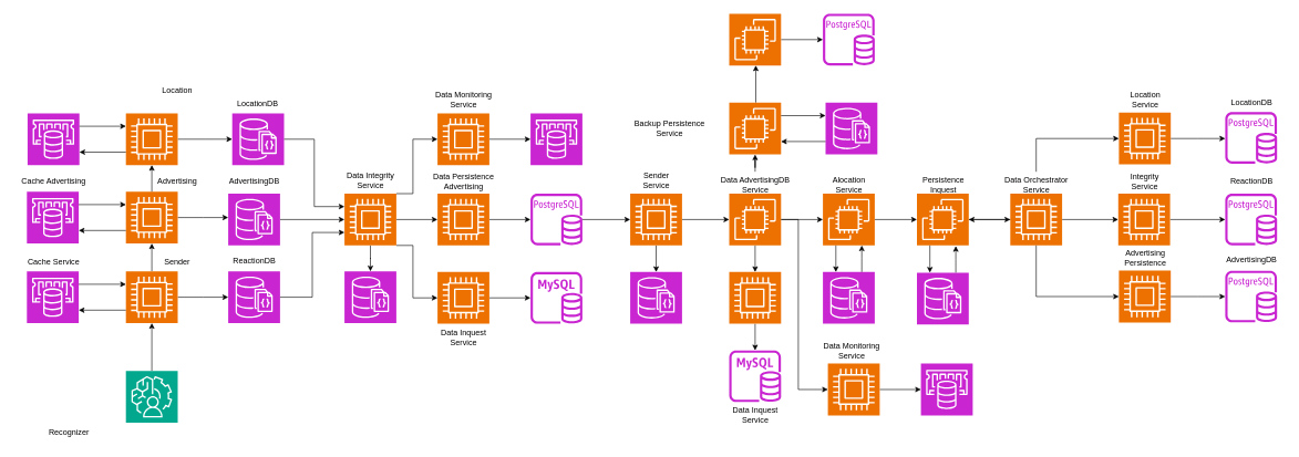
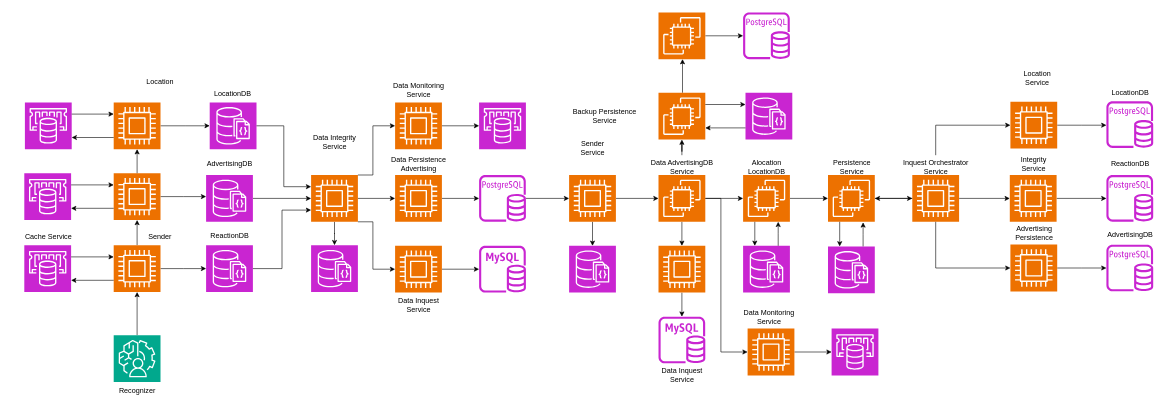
- <mxCell id="13" value="Location&lt;div&gt;Service&lt;/div&gt;" style="text;html=1;align=center;verticalAlign=middle;resizable=0;points=[];autosize=1;strokeColor=none;fillColor=none;" parent="1" vertex="1"><mxGeometry x="1687.5" y="129" width="70" height="40" as="geometry" /></mxCell>
+ <mxCell id="13" value="Location&lt;div&gt;Service&lt;/div&gt;" style="text;html=1;align=center;verticalAlign=middle;resizable=0;points=[];autosize=1;strokeColor=none;fillColor=none;" parent="1" vertex="1"><mxGeometry x="1692.5" y="109" width="70" height="40" as="geometry" /></mxCell>
- <mxCell id="35" value="Data Integrity&lt;div&gt;Service&lt;/div&gt;" style="text;html=1;align=center;verticalAlign=middle;resizable=0;points=[];autosize=1;strokeColor=none;fillColor=none;" parent="1" vertex="1"><mxGeometry x="512" y="251" width="90" height="40" as="geometry" /></mxCell>
+ <mxCell id="35" value="Data Integrity&lt;div&gt;Service&lt;/div&gt;" style="text;html=1;align=center;verticalAlign=middle;resizable=0;points=[];autosize=1;strokeColor=none;fillColor=none;" parent="1" vertex="1"><mxGeometry x="512" y="216" width="90" height="40" as="geometry" /></mxCell>
- <mxCell id="47" value="Sender&lt;div&gt;Service&lt;/div&gt;" style="text;html=1;align=center;verticalAlign=middle;resizable=0;points=[];autosize=1;strokeColor=none;fillColor=none;" parent="1" vertex="1"><mxGeometry x="957" y="251" width="60" height="40" as="geometry" /></mxCell>
+ <mxCell id="47" value="Sender&lt;div&gt;Service&lt;/div&gt;" style="text;html=1;align=center;verticalAlign=middle;resizable=0;points=[];autosize=1;strokeColor=none;fillColor=none;" parent="1" vertex="1"><mxGeometry x="957" y="226" width="60" height="40" as="geometry" /></mxCell>
- <mxCell id="103" value="Cache Advertising" style="text;html=1;align=center;verticalAlign=middle;resizable=0;points=[];autosize=1;strokeColor=none;fillColor=none;" vertex="1" parent="1"><mxGeometry x="20" y="258" width="120" height="30" as="geometry" /></mxCell>
- <mxCell id="27" value="Advertising" style="text;html=1;align=center;verticalAlign=middle;resizable=0;points=[];autosize=1;strokeColor=none;fillColor=none;" parent="1" vertex="1"><mxGeometry x="226" y="258" width="80" height="30" as="geometry" /></mxCell>
- <mxCell id="48" value="Alocation&lt;div&gt;Service&lt;/div&gt;" style="text;html=1;align=center;verticalAlign=middle;resizable=0;points=[];autosize=1;strokeColor=none;fillColor=none;" parent="1" vertex="1"><mxGeometry x="1242" y="258" width="70" height="40" as="geometry" /></mxCell>
+ <mxCell id="48" value="Alocation&lt;div&gt;LocationDB&lt;/div&gt;" style="text;html=1;align=center;verticalAlign=middle;resizable=0;points=[];autosize=1;strokeColor=none;fillColor=none;" parent="1" vertex="1"><mxGeometry x="1242" y="258" width="70" height="40" as="geometry" /></mxCell>
- <mxCell id="82" value="Persistence&lt;div&gt;Inquest&lt;/div&gt;" style="text;html=1;align=center;verticalAlign=middle;resizable=0;points=[];autosize=1;strokeColor=none;fillColor=none;" vertex="1" parent="1"><mxGeometry x="1373.5" y="258" width="90" height="40" as="geometry" /></mxCell>
+ <mxCell id="82" value="Persistence&lt;div&gt;Service&lt;/div&gt;" style="text;html=1;align=center;verticalAlign=middle;resizable=0;points=[];autosize=1;strokeColor=none;fillColor=none;" vertex="1" parent="1"><mxGeometry x="1373.5" y="258" width="90" height="40" as="geometry" /></mxCell>
- <mxCell id="88" value="Data Orchestrator&lt;div&gt;Service&lt;/div&gt;" style="text;html=1;align=center;verticalAlign=middle;resizable=0;points=[];autosize=1;strokeColor=none;fillColor=none;" vertex="1" parent="1"><mxGeometry x="1499" y="258" width="120" height="40" as="geometry" /></mxCell>
+ <mxCell id="88" value="Inquest Orchestrator&lt;div&gt;Service&lt;/div&gt;" style="text;html=1;align=center;verticalAlign=middle;resizable=0;points=[];autosize=1;strokeColor=none;fillColor=none;" vertex="1" parent="1"><mxGeometry x="1499" y="258" width="120" height="40" as="geometry" /></mxCell>
- <mxCell id="4" value="Recognizer" style="text;html=1;align=center;verticalAlign=middle;resizable=0;points=[];autosize=1;strokeColor=none;fillColor=none;" parent="1" vertex="1"><mxGeometry x="63" y="636" width="80" height="30" as="geometry" /></mxCell>
+ <mxCell id="4" value="Recognizer" style="text;html=1;align=center;verticalAlign=middle;resizable=0;points=[];autosize=1;strokeColor=none;fillColor=none;" parent="1" vertex="1"><mxGeometry x="188" y="636" width="80" height="30" as="geometry" /></mxCell>
